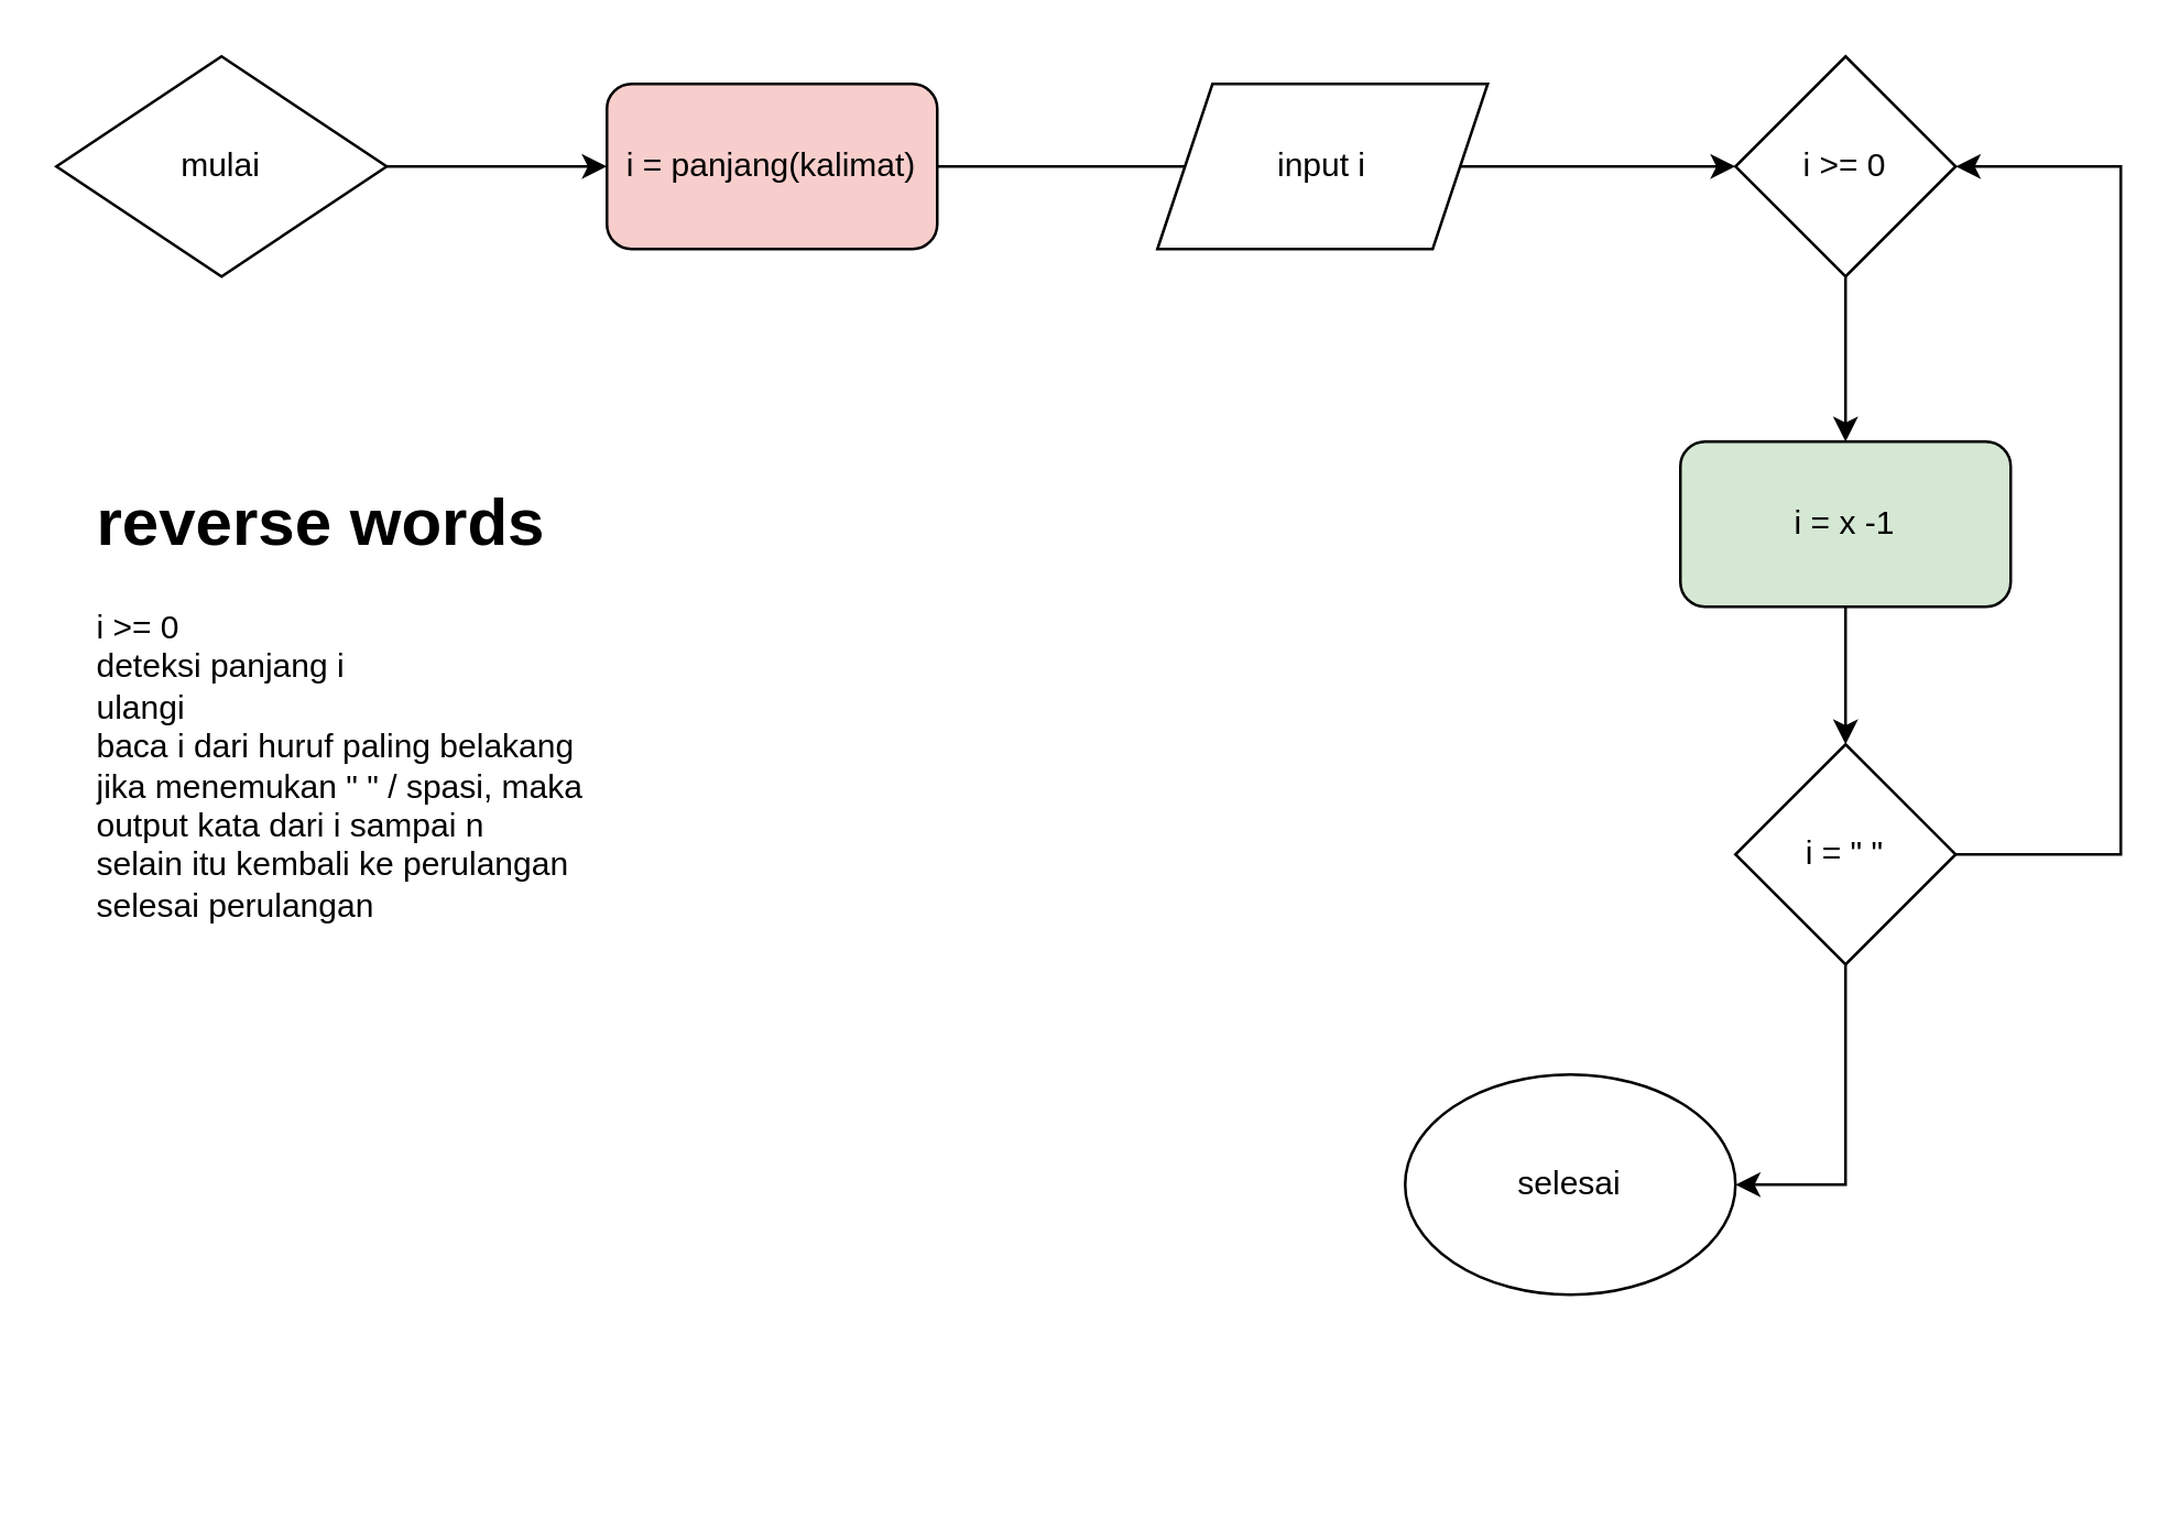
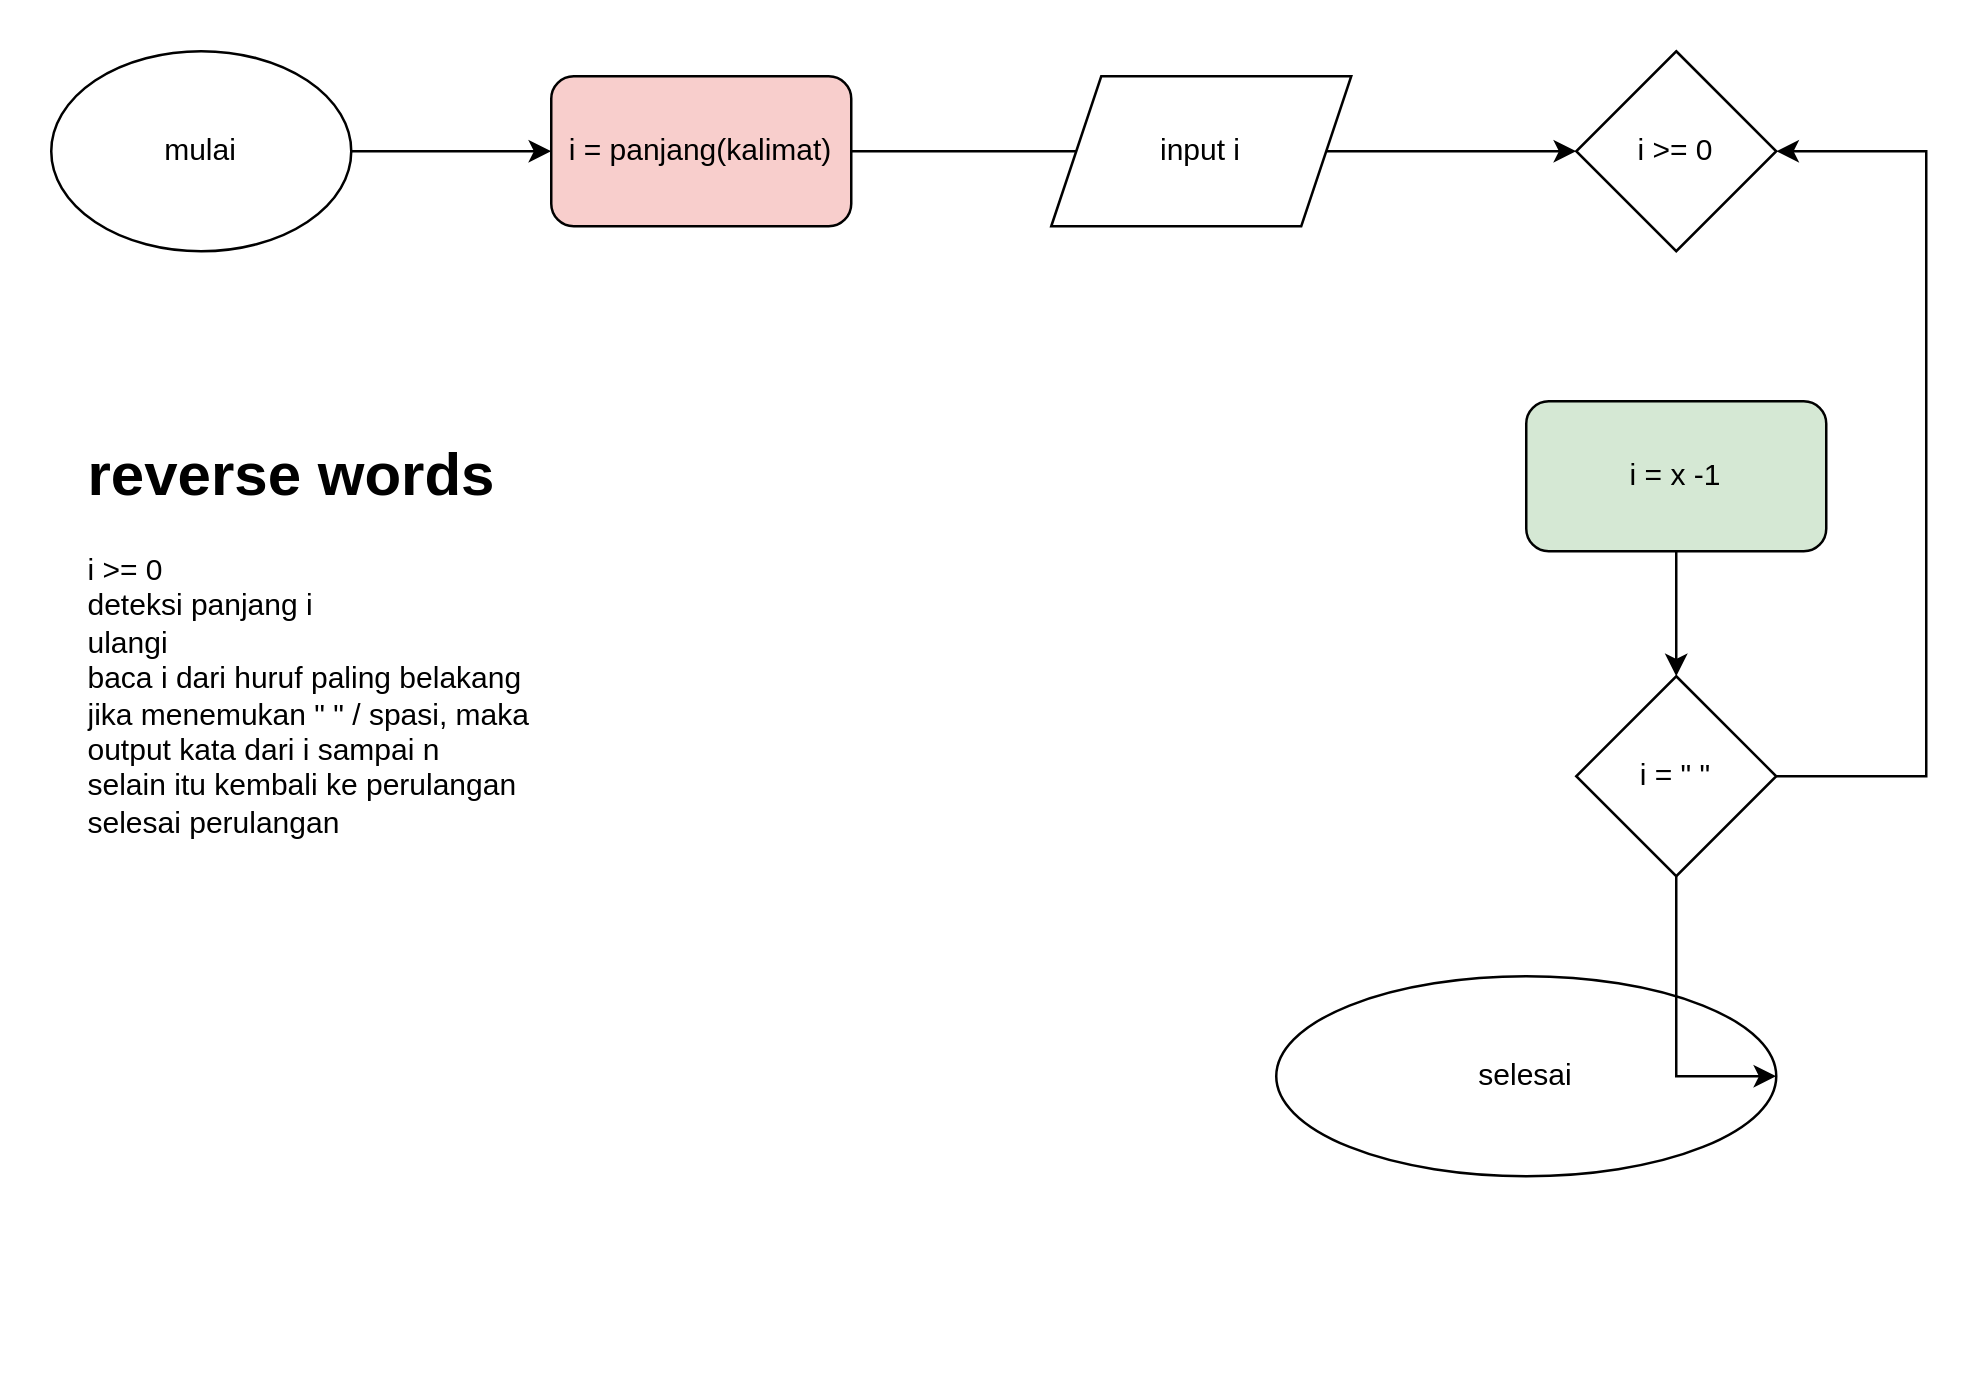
- <mxCell id="3" value="mulai" style="rhombus;whiteSpace=wrap;html=1;" vertex="1" parent="1"><mxGeometry x="20" y="20" width="120" height="80" as="geometry" /></mxCell>
+ <mxCell id="3" value="mulai" style="ellipse;whiteSpace=wrap;html=1;" vertex="1" parent="1"><mxGeometry x="20" y="20" width="120" height="80" as="geometry" /></mxCell>
- <mxCell id="10" style="edgeStyle=orthogonalEdgeStyle;rounded=0;orthogonalLoop=1;jettySize=auto;html=1;entryX=0.5;entryY=0;entryDx=0;entryDy=0;" edge="1" parent="1" source="11" target="13"><mxGeometry relative="1" as="geometry" /></mxCell>
- <mxCell id="4" value="selesai" style="ellipse;whiteSpace=wrap;html=1;" vertex="1" parent="1"><mxGeometry x="510" y="390" width="120" height="80" as="geometry" /></mxCell>
+ <mxCell id="4" value="selesai" style="ellipse;whiteSpace=wrap;html=1;" vertex="1" parent="1"><mxGeometry x="510" y="390" width="200" height="80" as="geometry" /></mxCell>
